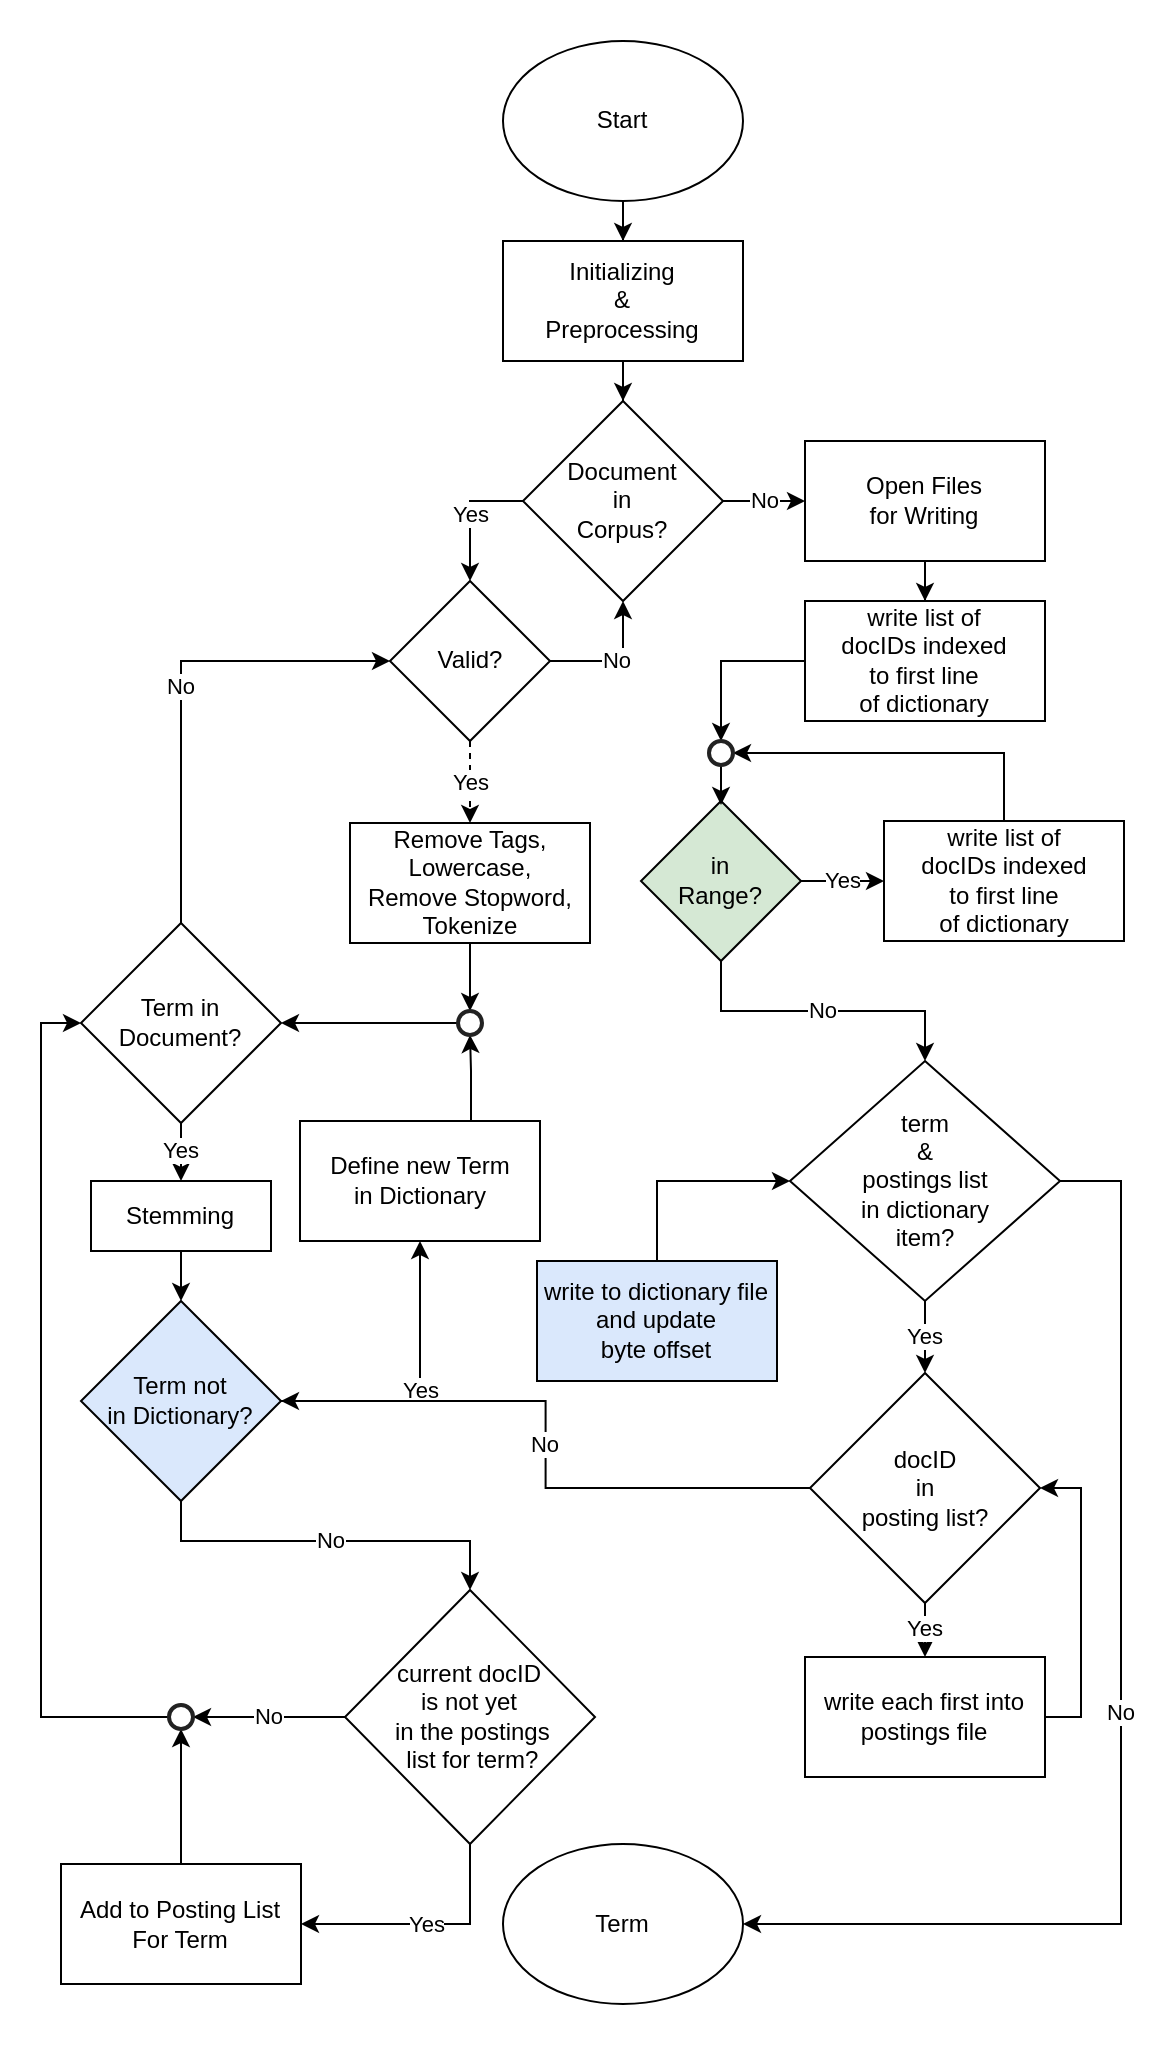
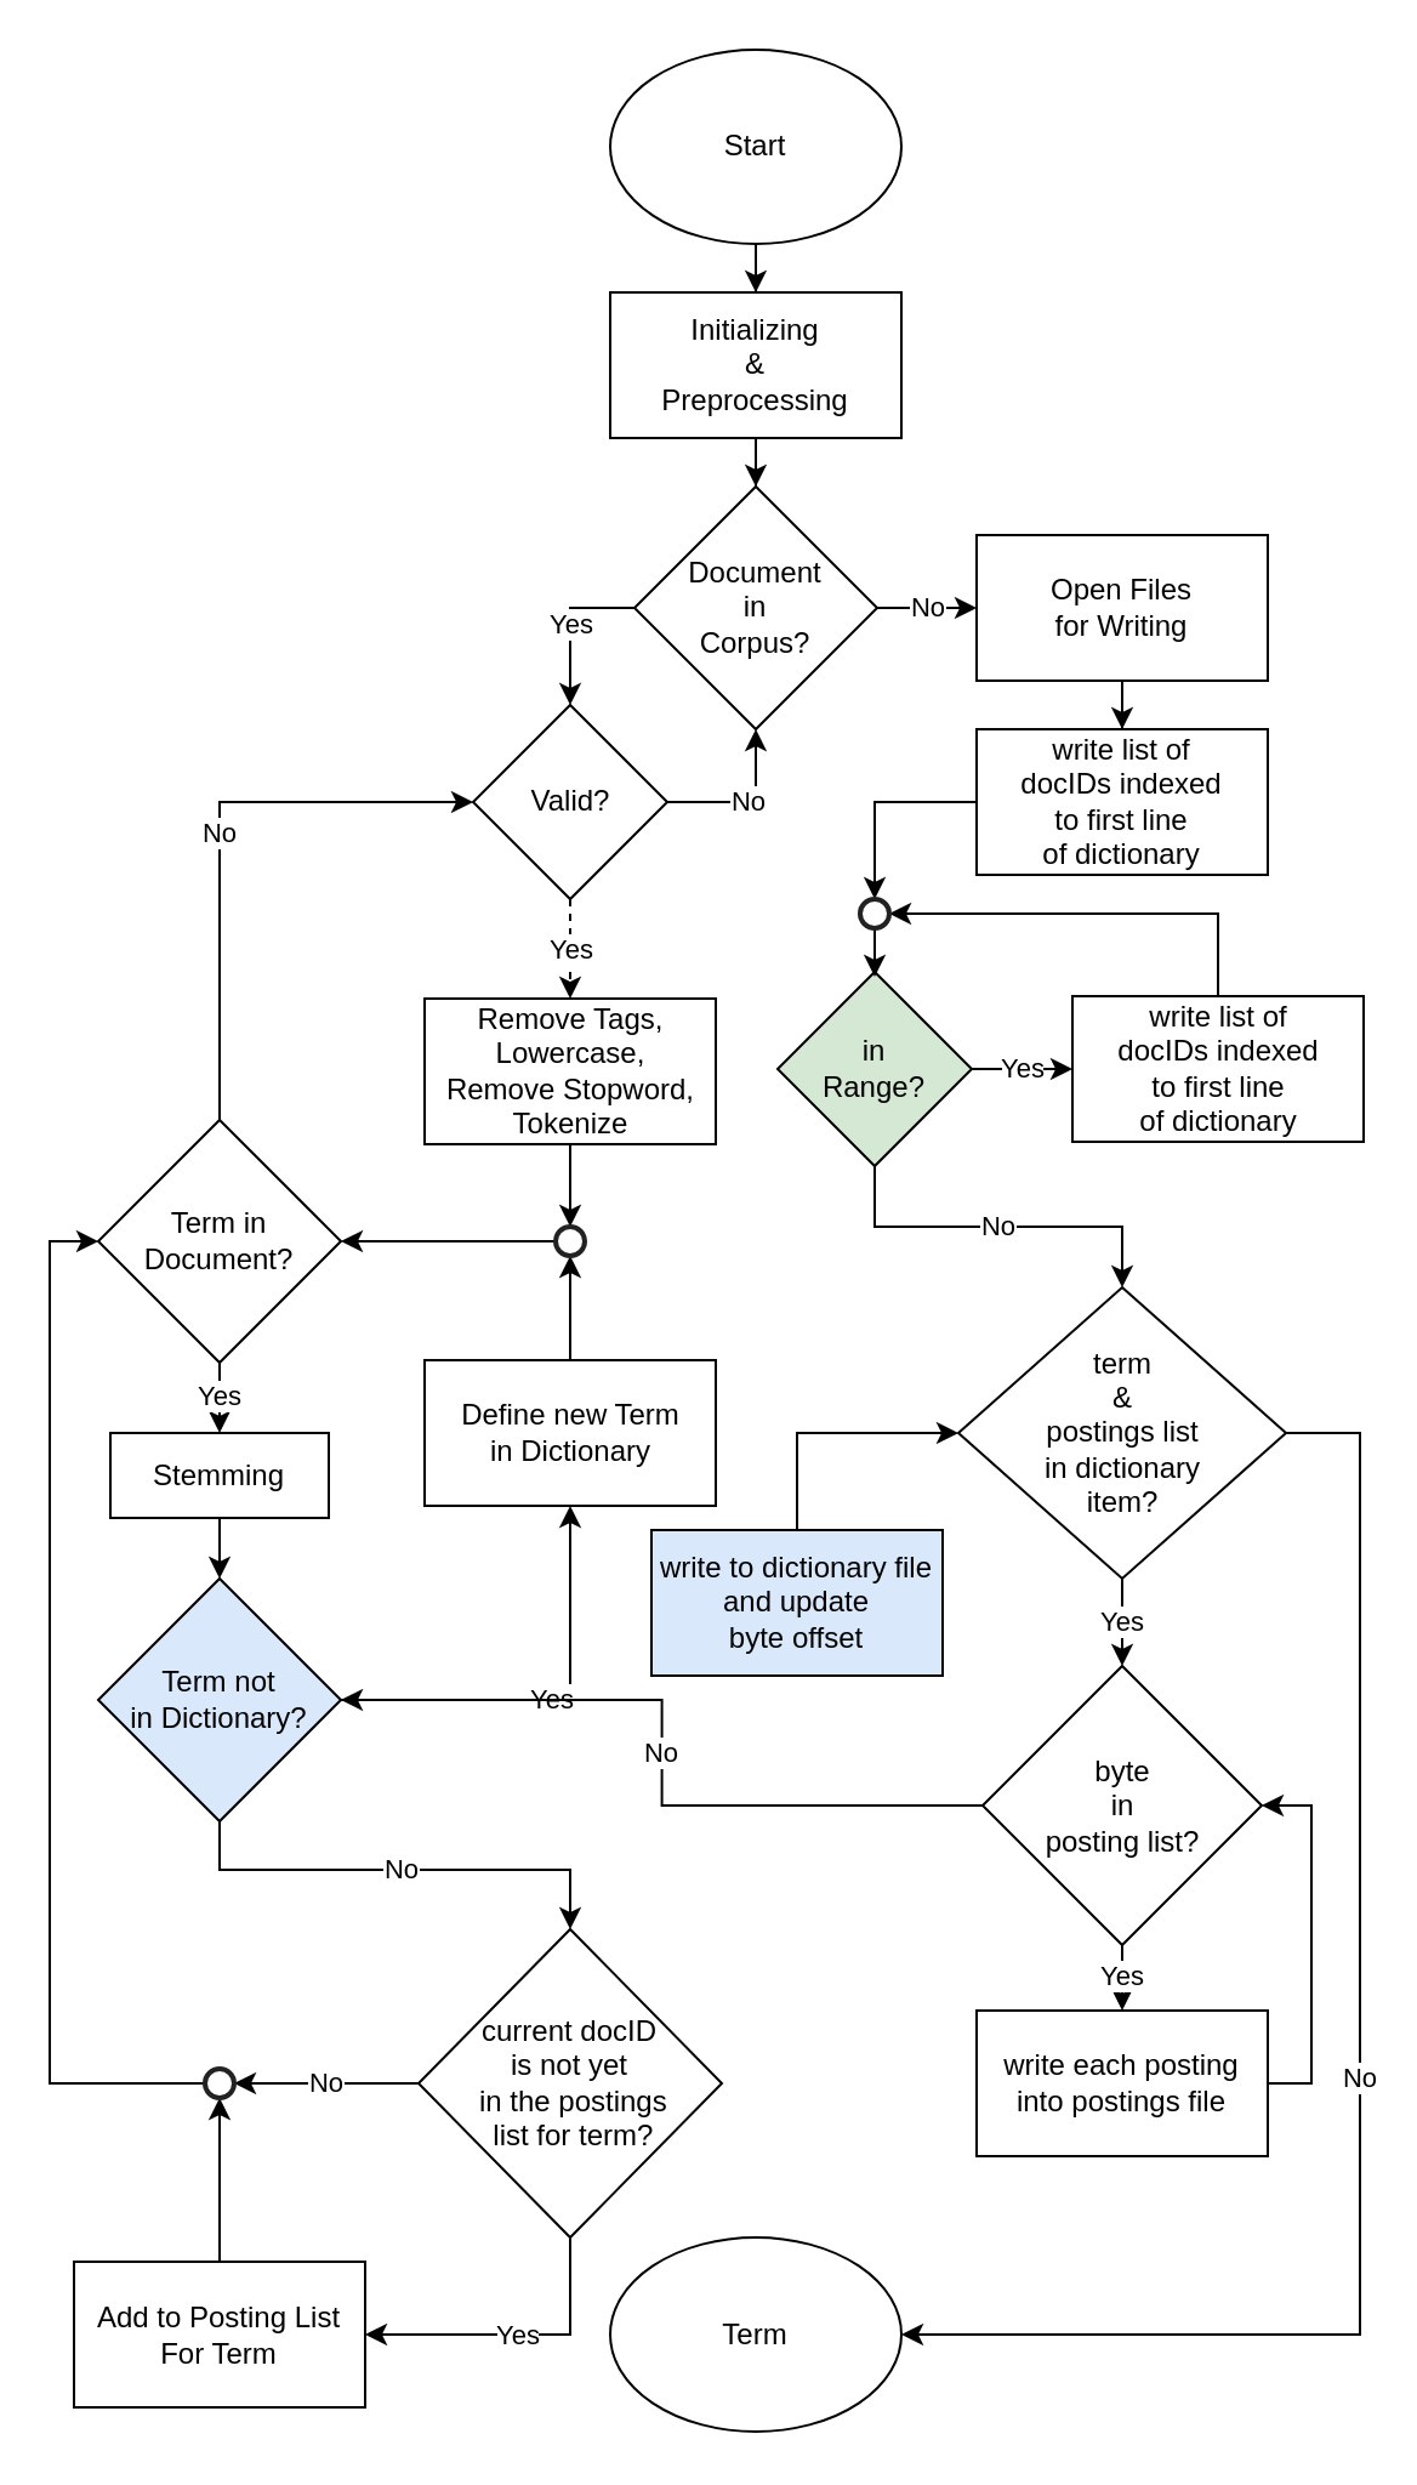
- <mxCell id="19" value="Define new Term&lt;br&gt;in Dictionary" style="rounded=0;whiteSpace=wrap;html=1;" parent="1" vertex="1"><mxGeometry x="149.5" y="560" width="120" height="60" as="geometry" /></mxCell>
+ <mxCell id="19" value="Define new Term&lt;br&gt;in Dictionary" style="rounded=0;whiteSpace=wrap;html=1;" parent="1" vertex="1"><mxGeometry x="174.5" y="560" width="120" height="60" as="geometry" /></mxCell>
- <mxCell id="43" value="docID&lt;br&gt;in&lt;br&gt;posting list?" style="rhombus;whiteSpace=wrap;html=1;" parent="1" vertex="1"><mxGeometry x="404.5" y="686" width="115" height="115" as="geometry" /></mxCell>
+ <mxCell id="43" value="byte&lt;br&gt;in&lt;br&gt;posting list?" style="rhombus;whiteSpace=wrap;html=1;" parent="1" vertex="1"><mxGeometry x="404.5" y="686" width="115" height="115" as="geometry" /></mxCell>
- <mxCell id="45" value="write each first into postings file&lt;br&gt;" style="rounded=0;whiteSpace=wrap;html=1;" parent="1" vertex="1"><mxGeometry x="402" y="828" width="120" height="60" as="geometry" /></mxCell>
+ <mxCell id="45" value="write each posting into postings file&lt;br&gt;" style="rounded=0;whiteSpace=wrap;html=1;" parent="1" vertex="1"><mxGeometry x="402" y="828" width="120" height="60" as="geometry" /></mxCell>
